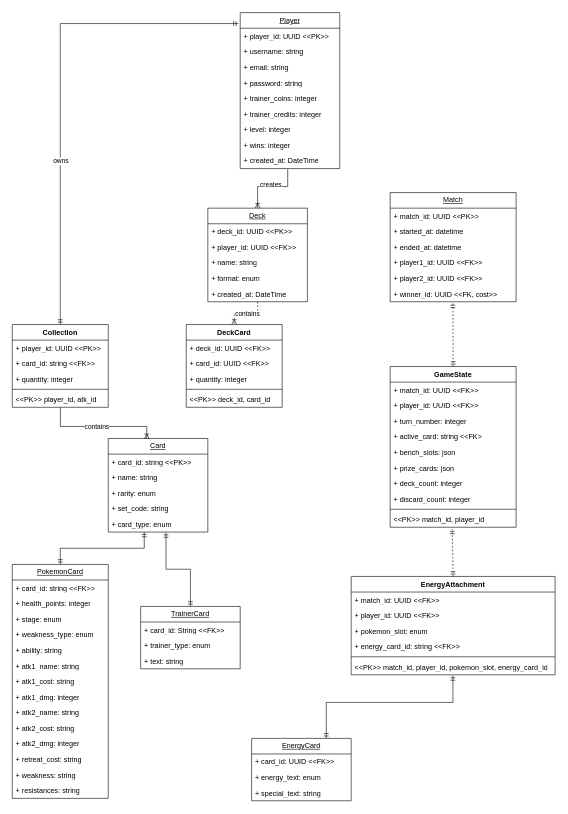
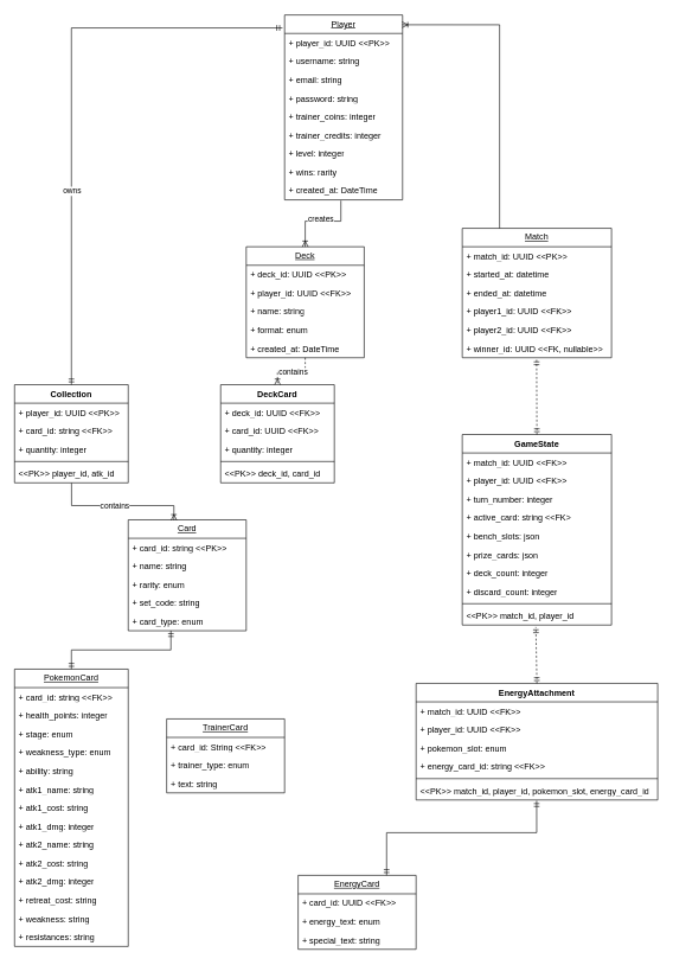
+ <mxCell id="94" value="" style="edgeStyle=orthogonalEdgeStyle;fontSize=12;html=1;endArrow=ERoneToMany;rounded=0;entryX=0.996;entryY=0.053;entryDx=0;entryDy=0;entryPerimeter=0;exitX=0.25;exitY=0;exitDx=0;exitDy=0;" edge="1" parent="1" source="51" target="2"><mxGeometry width="100" height="100" relative="1" as="geometry"><mxPoint x="670" y="220" as="sourcePoint" /><mxPoint x="770" y="120" as="targetPoint" /></mxGeometry></mxCell>
- <mxCell id="10" value="+ wins: integer" style="text;strokeColor=none;fillColor=none;align=left;verticalAlign=top;spacingLeft=4;spacingRight=4;overflow=hidden;rotatable=0;points=[[0,0.5],[1,0.5]];portConstraint=eastwest;whiteSpace=wrap;html=1;" vertex="1" parent="2"><mxGeometry y="208" width="166" height="26" as="geometry" /></mxCell>
+ <mxCell id="10" value="+ wins: rarity" style="text;strokeColor=none;fillColor=none;align=left;verticalAlign=top;spacingLeft=4;spacingRight=4;overflow=hidden;rotatable=0;points=[[0,0.5],[1,0.5]];portConstraint=eastwest;whiteSpace=wrap;html=1;" vertex="1" parent="2"><mxGeometry y="208" width="166" height="26" as="geometry" /></mxCell>
- <mxCell id="57" value="+ winner_id: UUID &amp;lt;&amp;lt;FK, cost&amp;gt;&amp;gt;" style="text;strokeColor=none;fillColor=none;align=left;verticalAlign=top;spacingLeft=4;spacingRight=4;overflow=hidden;rotatable=0;points=[[0,0.5],[1,0.5]];portConstraint=eastwest;whiteSpace=wrap;html=1;" vertex="1" parent="51"><mxGeometry y="156" width="210" height="26" as="geometry" /></mxCell>
+ <mxCell id="57" value="+ winner_id: UUID &amp;lt;&amp;lt;FK, nullable&amp;gt;&amp;gt;" style="text;strokeColor=none;fillColor=none;align=left;verticalAlign=top;spacingLeft=4;spacingRight=4;overflow=hidden;rotatable=0;points=[[0,0.5],[1,0.5]];portConstraint=eastwest;whiteSpace=wrap;html=1;" vertex="1" parent="51"><mxGeometry y="156" width="210" height="26" as="geometry" /></mxCell>
- <mxCell id="91" value="" style="edgeStyle=orthogonalEdgeStyle;fontSize=12;html=1;endArrow=ERmandOne;startArrow=ERmandOne;rounded=0;exitX=0.5;exitY=0;exitDx=0;exitDy=0;entryX=0.58;entryY=1.028;entryDx=0;entryDy=0;entryPerimeter=0;" edge="1" parent="1" source="80" target="50"><mxGeometry width="100" height="100" relative="1" as="geometry"><mxPoint x="350" y="1000" as="sourcePoint" /><mxPoint x="450" y="900" as="targetPoint" /></mxGeometry></mxCell>
